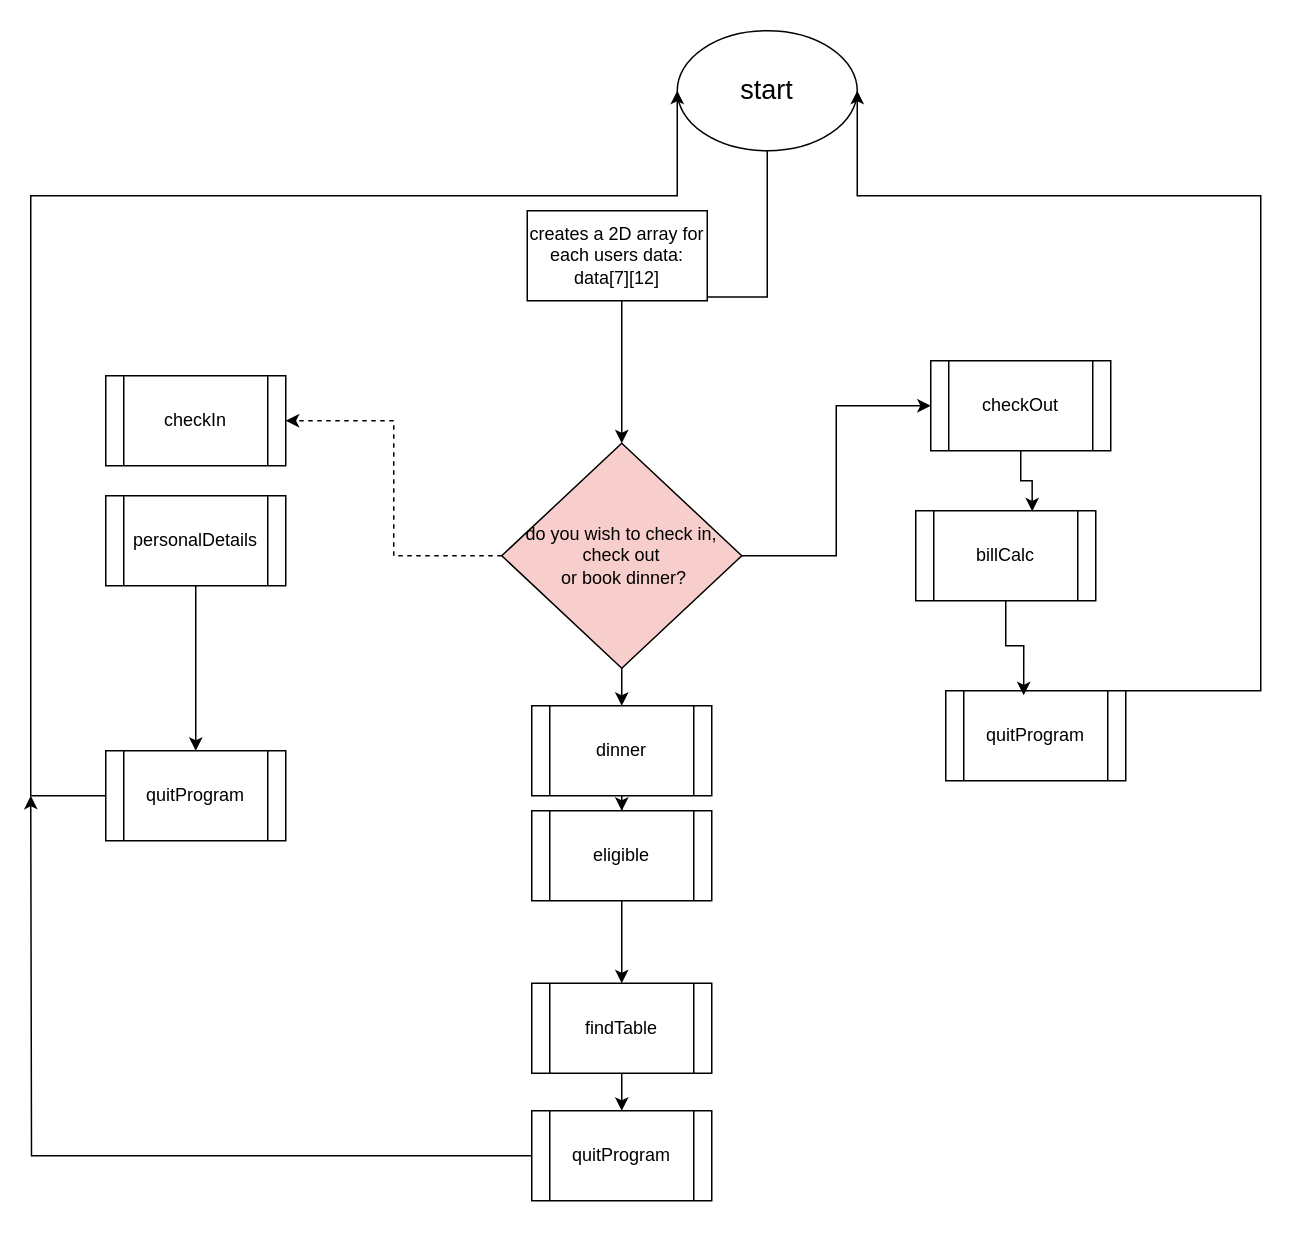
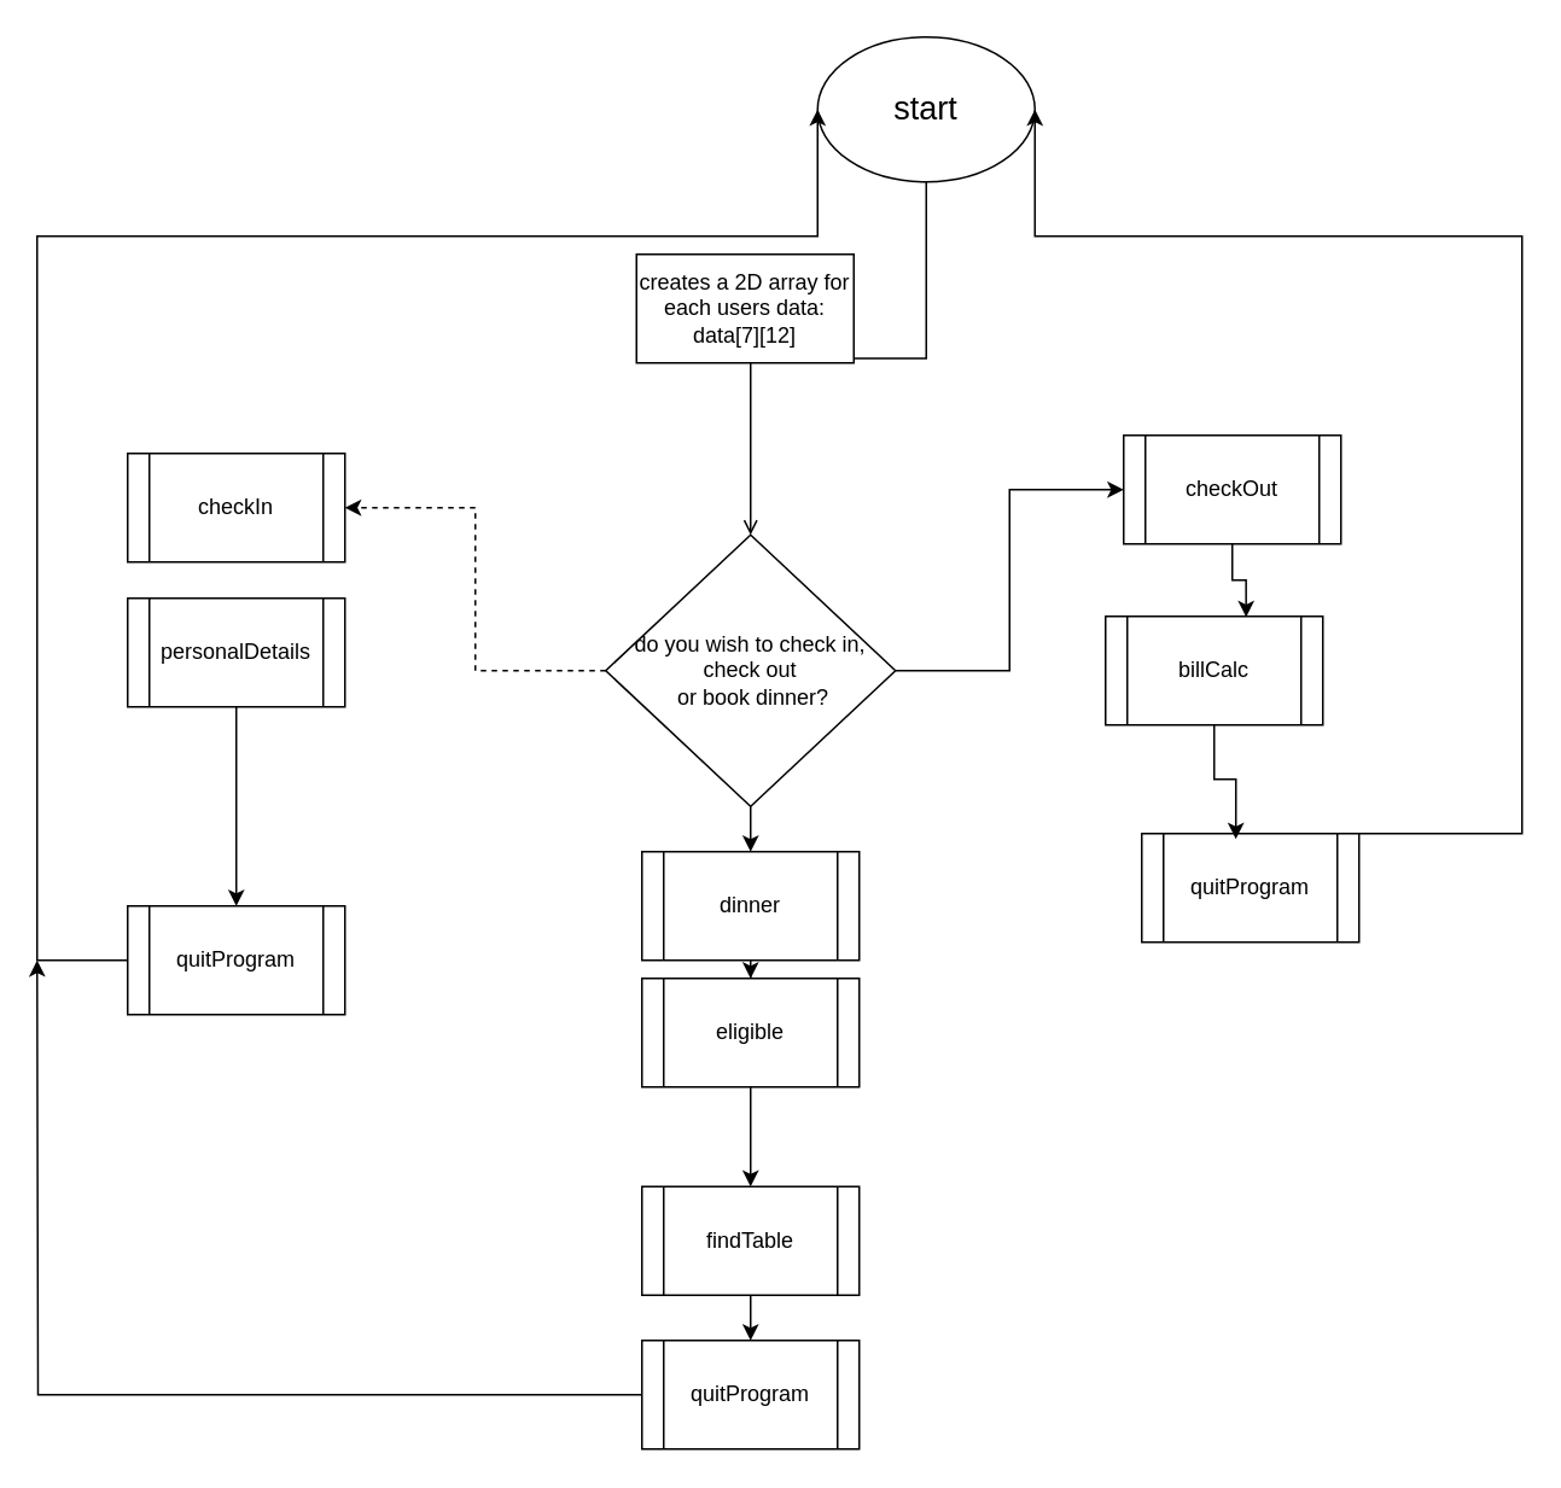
- <mxCell id="2" value="" style="edgeStyle=orthogonalEdgeStyle;rounded=0;orthogonalLoop=1;jettySize=auto;html=1;" parent="1" source="3" target="7" edge="1"><mxGeometry relative="1" as="geometry" /></mxCell>
+ <mxCell id="2" value="" style="edgeStyle=orthogonalEdgeStyle;rounded=0;orthogonalLoop=1;jettySize=auto;html=1;endArrow=open;" parent="1" source="3" target="7" edge="1"><mxGeometry relative="1" as="geometry" /></mxCell>
- <mxCell id="7" value="do you wish to check in,&lt;div&gt;check out&lt;/div&gt;&lt;div&gt;&amp;nbsp;or book dinner?&lt;/div&gt;" style="rhombus;whiteSpace=wrap;html=1;align=center;fillColor=#f8cecc;" parent="1" vertex="1"><mxGeometry x="334" y="295" width="160" height="150" as="geometry" /></mxCell>
+ <mxCell id="7" value="do you wish to check in,&lt;div&gt;check out&lt;/div&gt;&lt;div&gt;&amp;nbsp;or book dinner?&lt;/div&gt;" style="rhombus;whiteSpace=wrap;html=1;align=center;" parent="1" vertex="1"><mxGeometry x="334" y="295" width="160" height="150" as="geometry" /></mxCell>
